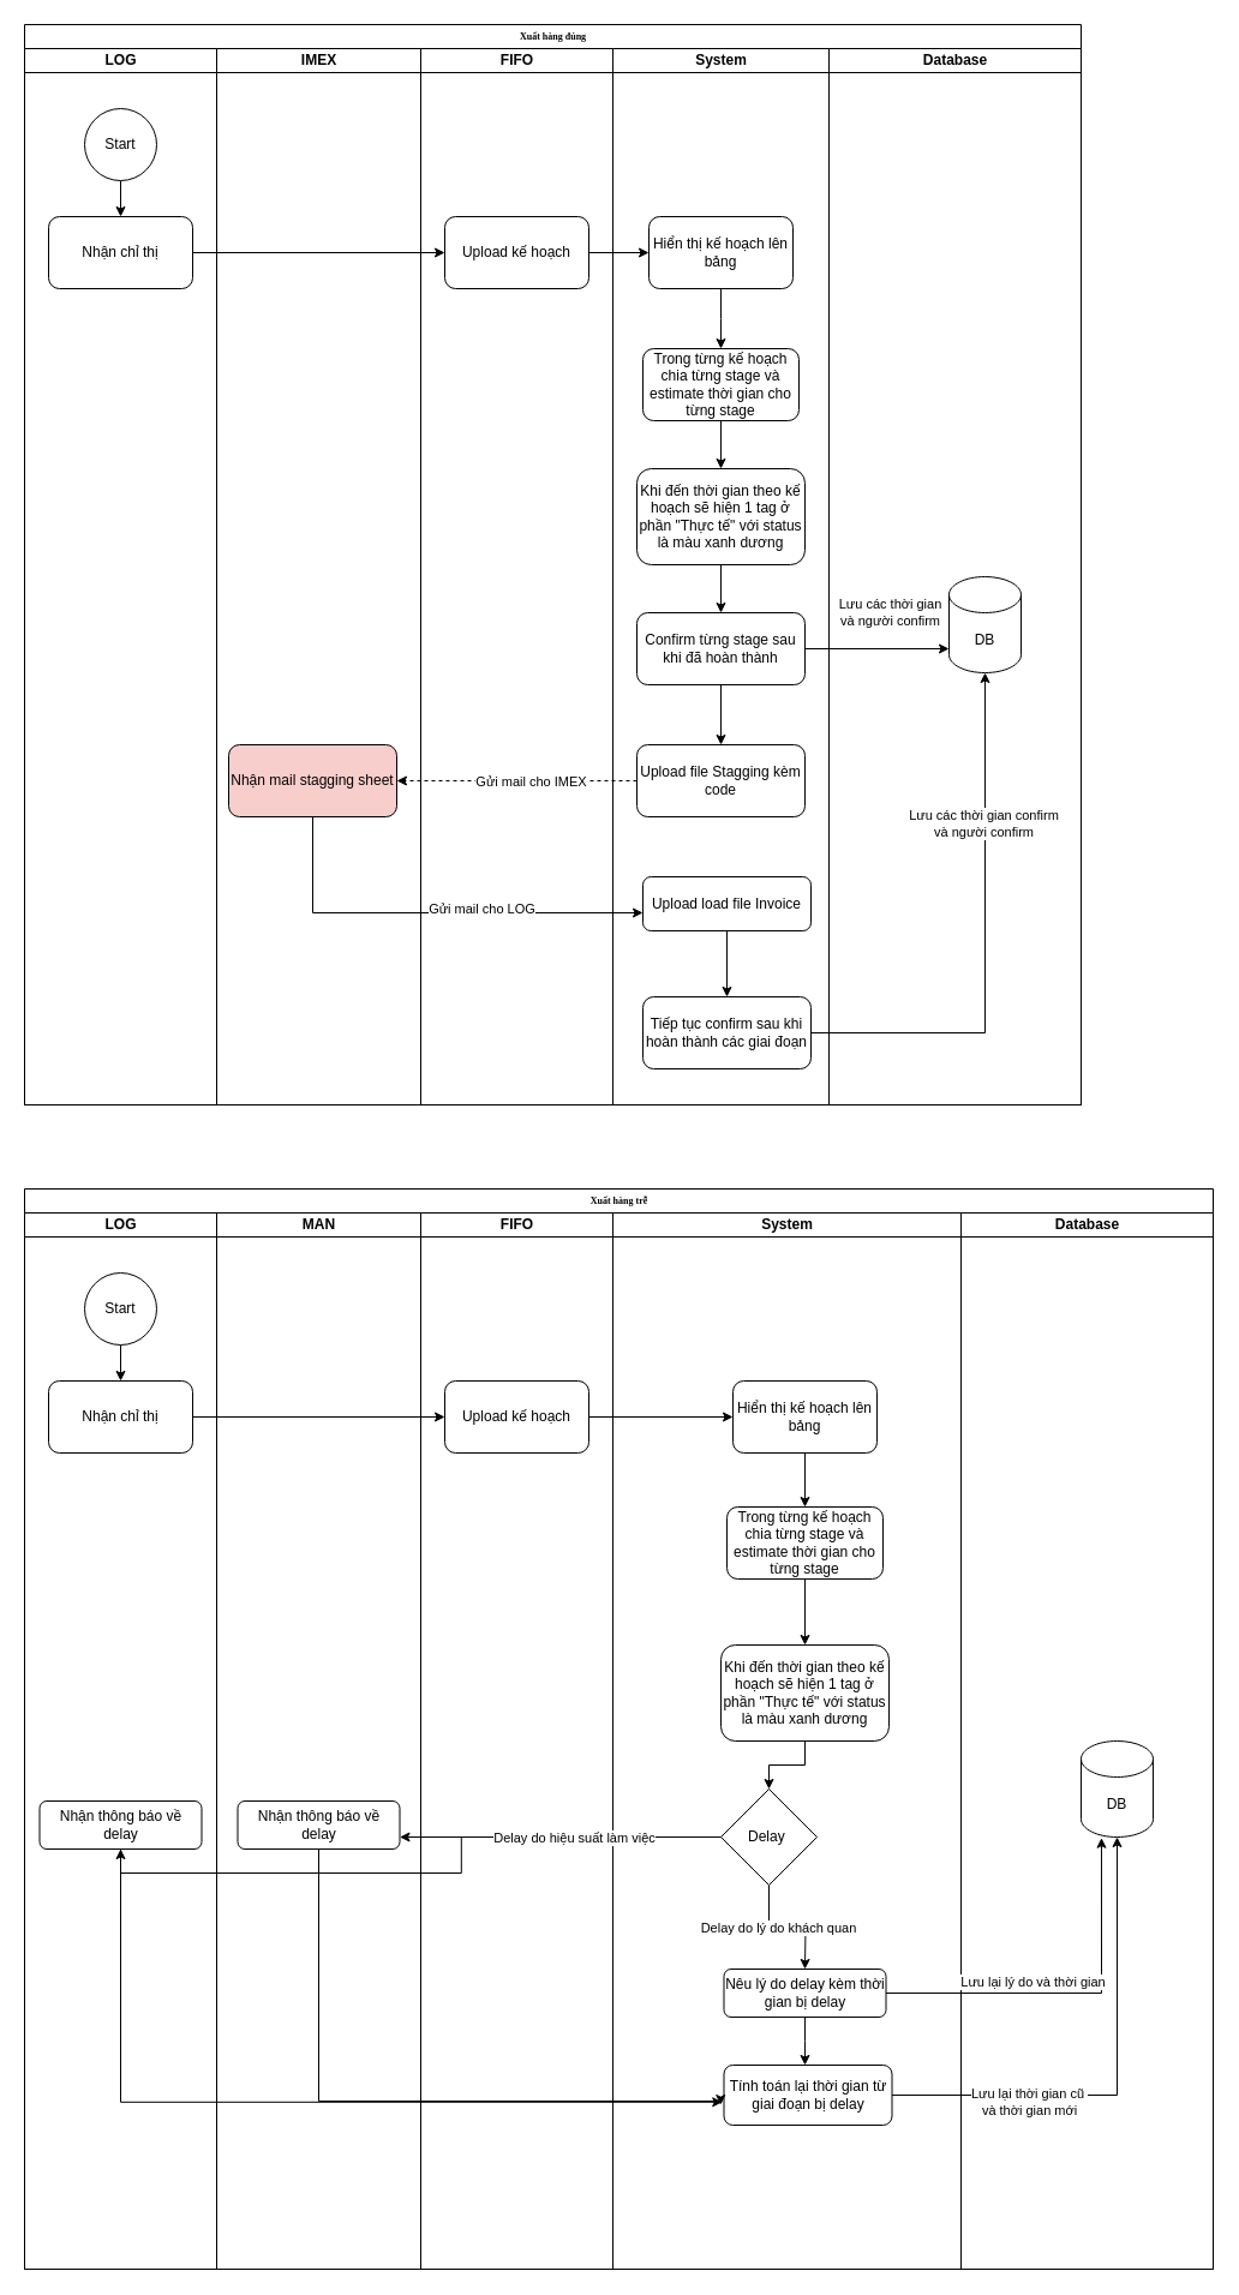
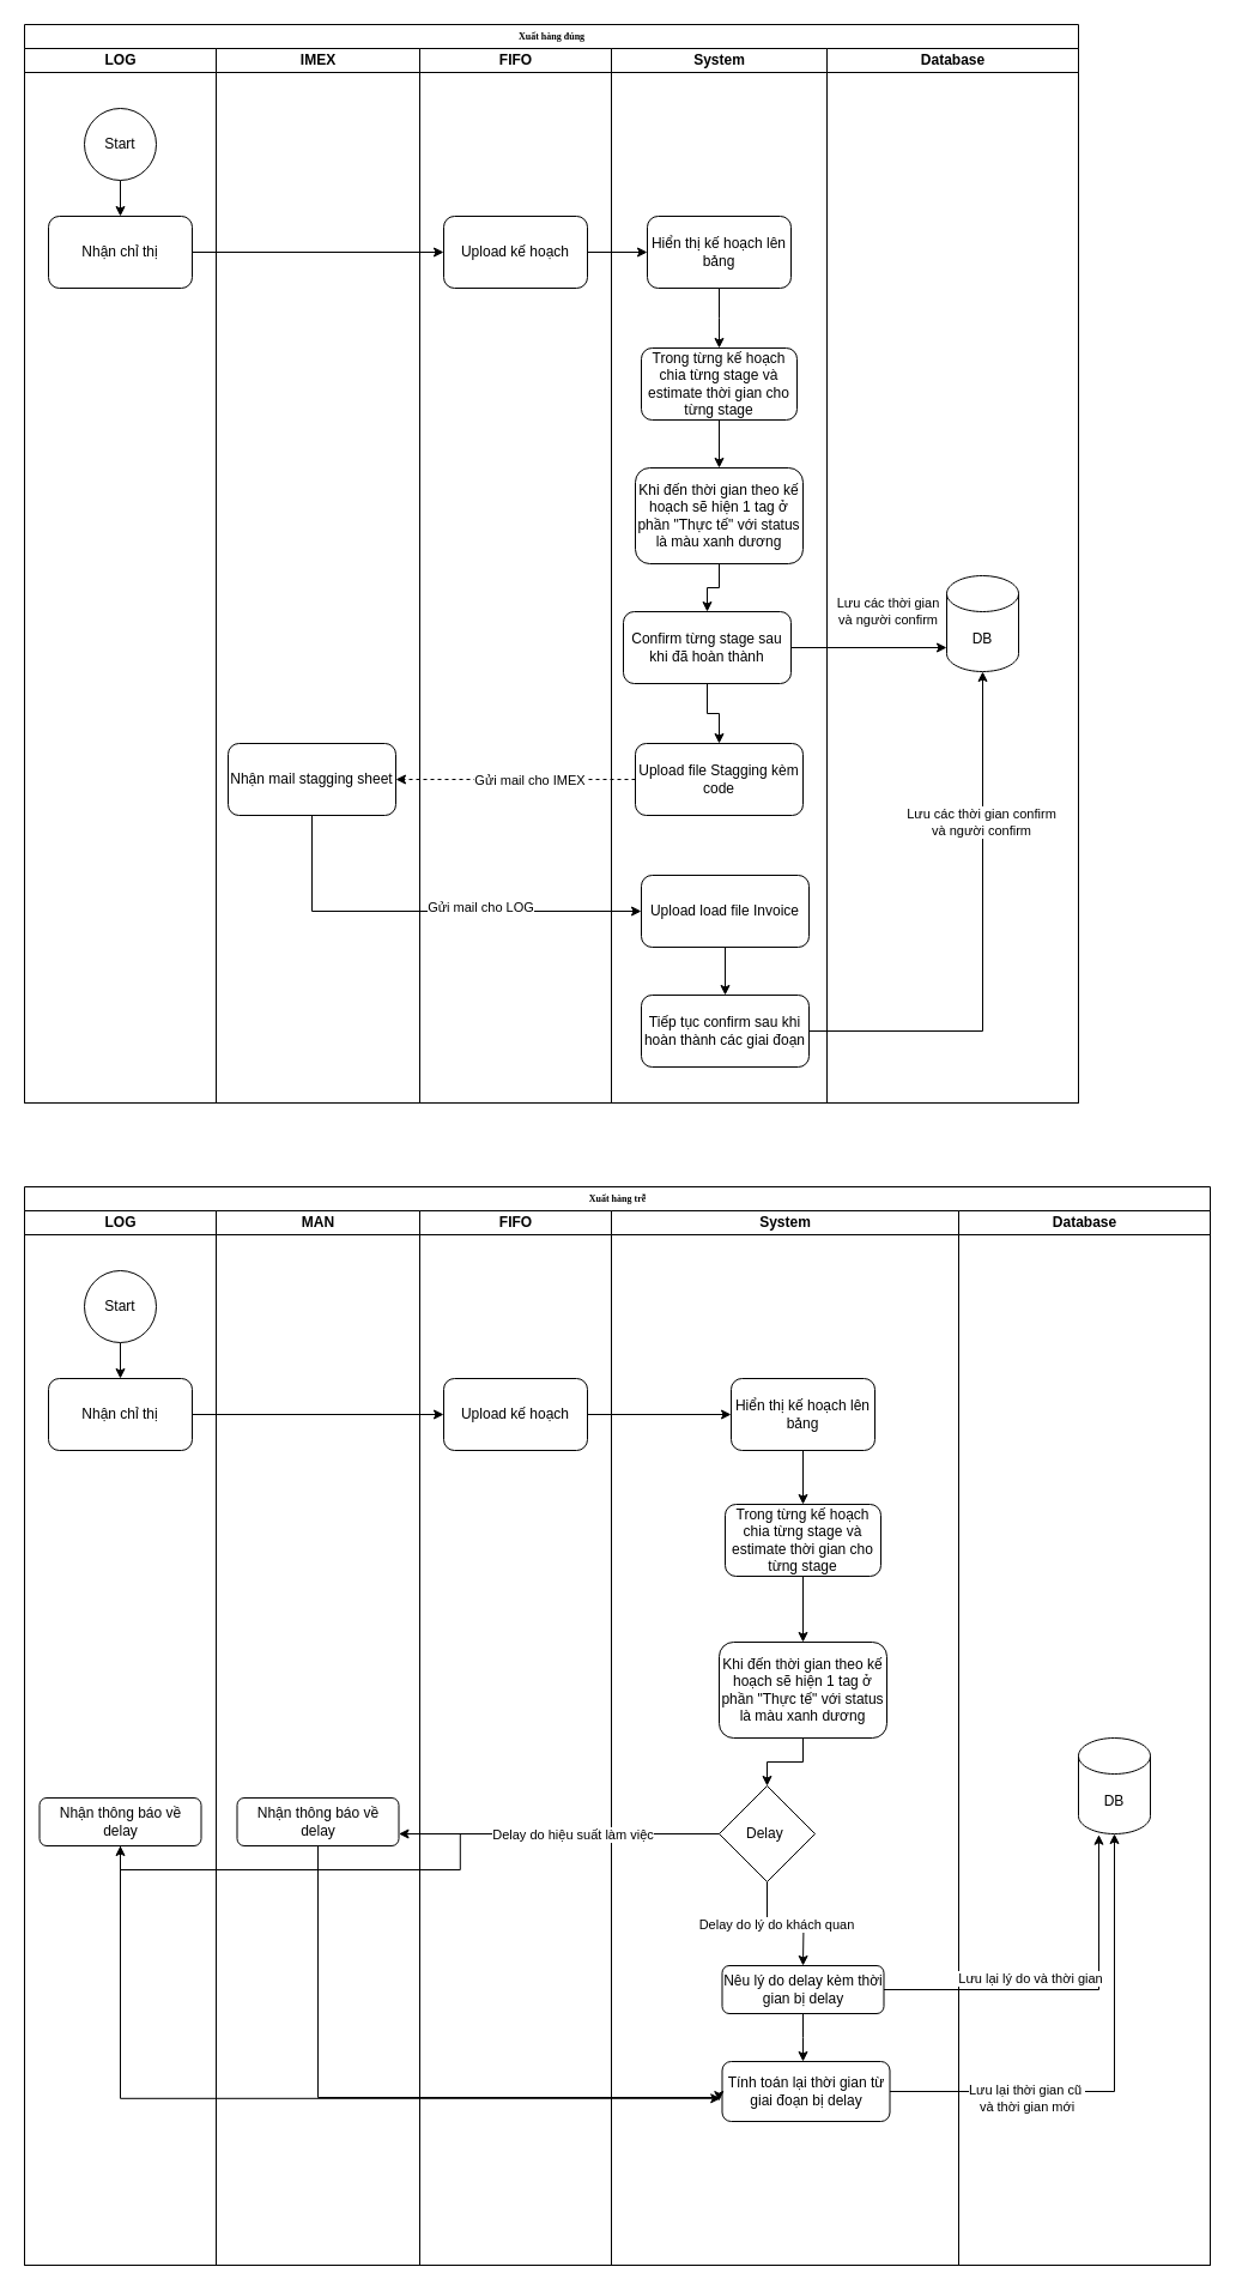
- <mxCell id="19" value="Confirm từng stage sau khi đã hoàn thành" style="rounded=1;whiteSpace=wrap;html=1;" vertex="1" parent="11"><mxGeometry x="20" y="470" width="140" height="60" as="geometry" /></mxCell>
+ <mxCell id="19" value="Confirm từng stage sau khi đã hoàn thành" style="rounded=1;whiteSpace=wrap;html=1;" vertex="1" parent="11"><mxGeometry x="10" y="470" width="140" height="60" as="geometry" /></mxCell>
- <mxCell id="8" value="Nhận mail stagging sheet" style="rounded=1;whiteSpace=wrap;html=1;fillColor=#f8cecc;" vertex="1" parent="7"><mxGeometry x="10" y="580" width="140" height="60" as="geometry" /></mxCell>
+ <mxCell id="8" value="Nhận mail stagging sheet" style="rounded=1;whiteSpace=wrap;html=1;" vertex="1" parent="7"><mxGeometry x="10" y="580" width="140" height="60" as="geometry" /></mxCell>
- <mxCell id="22" value="Upload load file Invoice" style="rounded=1;whiteSpace=wrap;html=1;" vertex="1" parent="11"><mxGeometry x="25" y="690" width="140" height="45" as="geometry" /></mxCell>
+ <mxCell id="22" value="Upload load file Invoice" style="rounded=1;whiteSpace=wrap;html=1;" vertex="1" parent="11"><mxGeometry x="25" y="690" width="140" height="60" as="geometry" /></mxCell>
